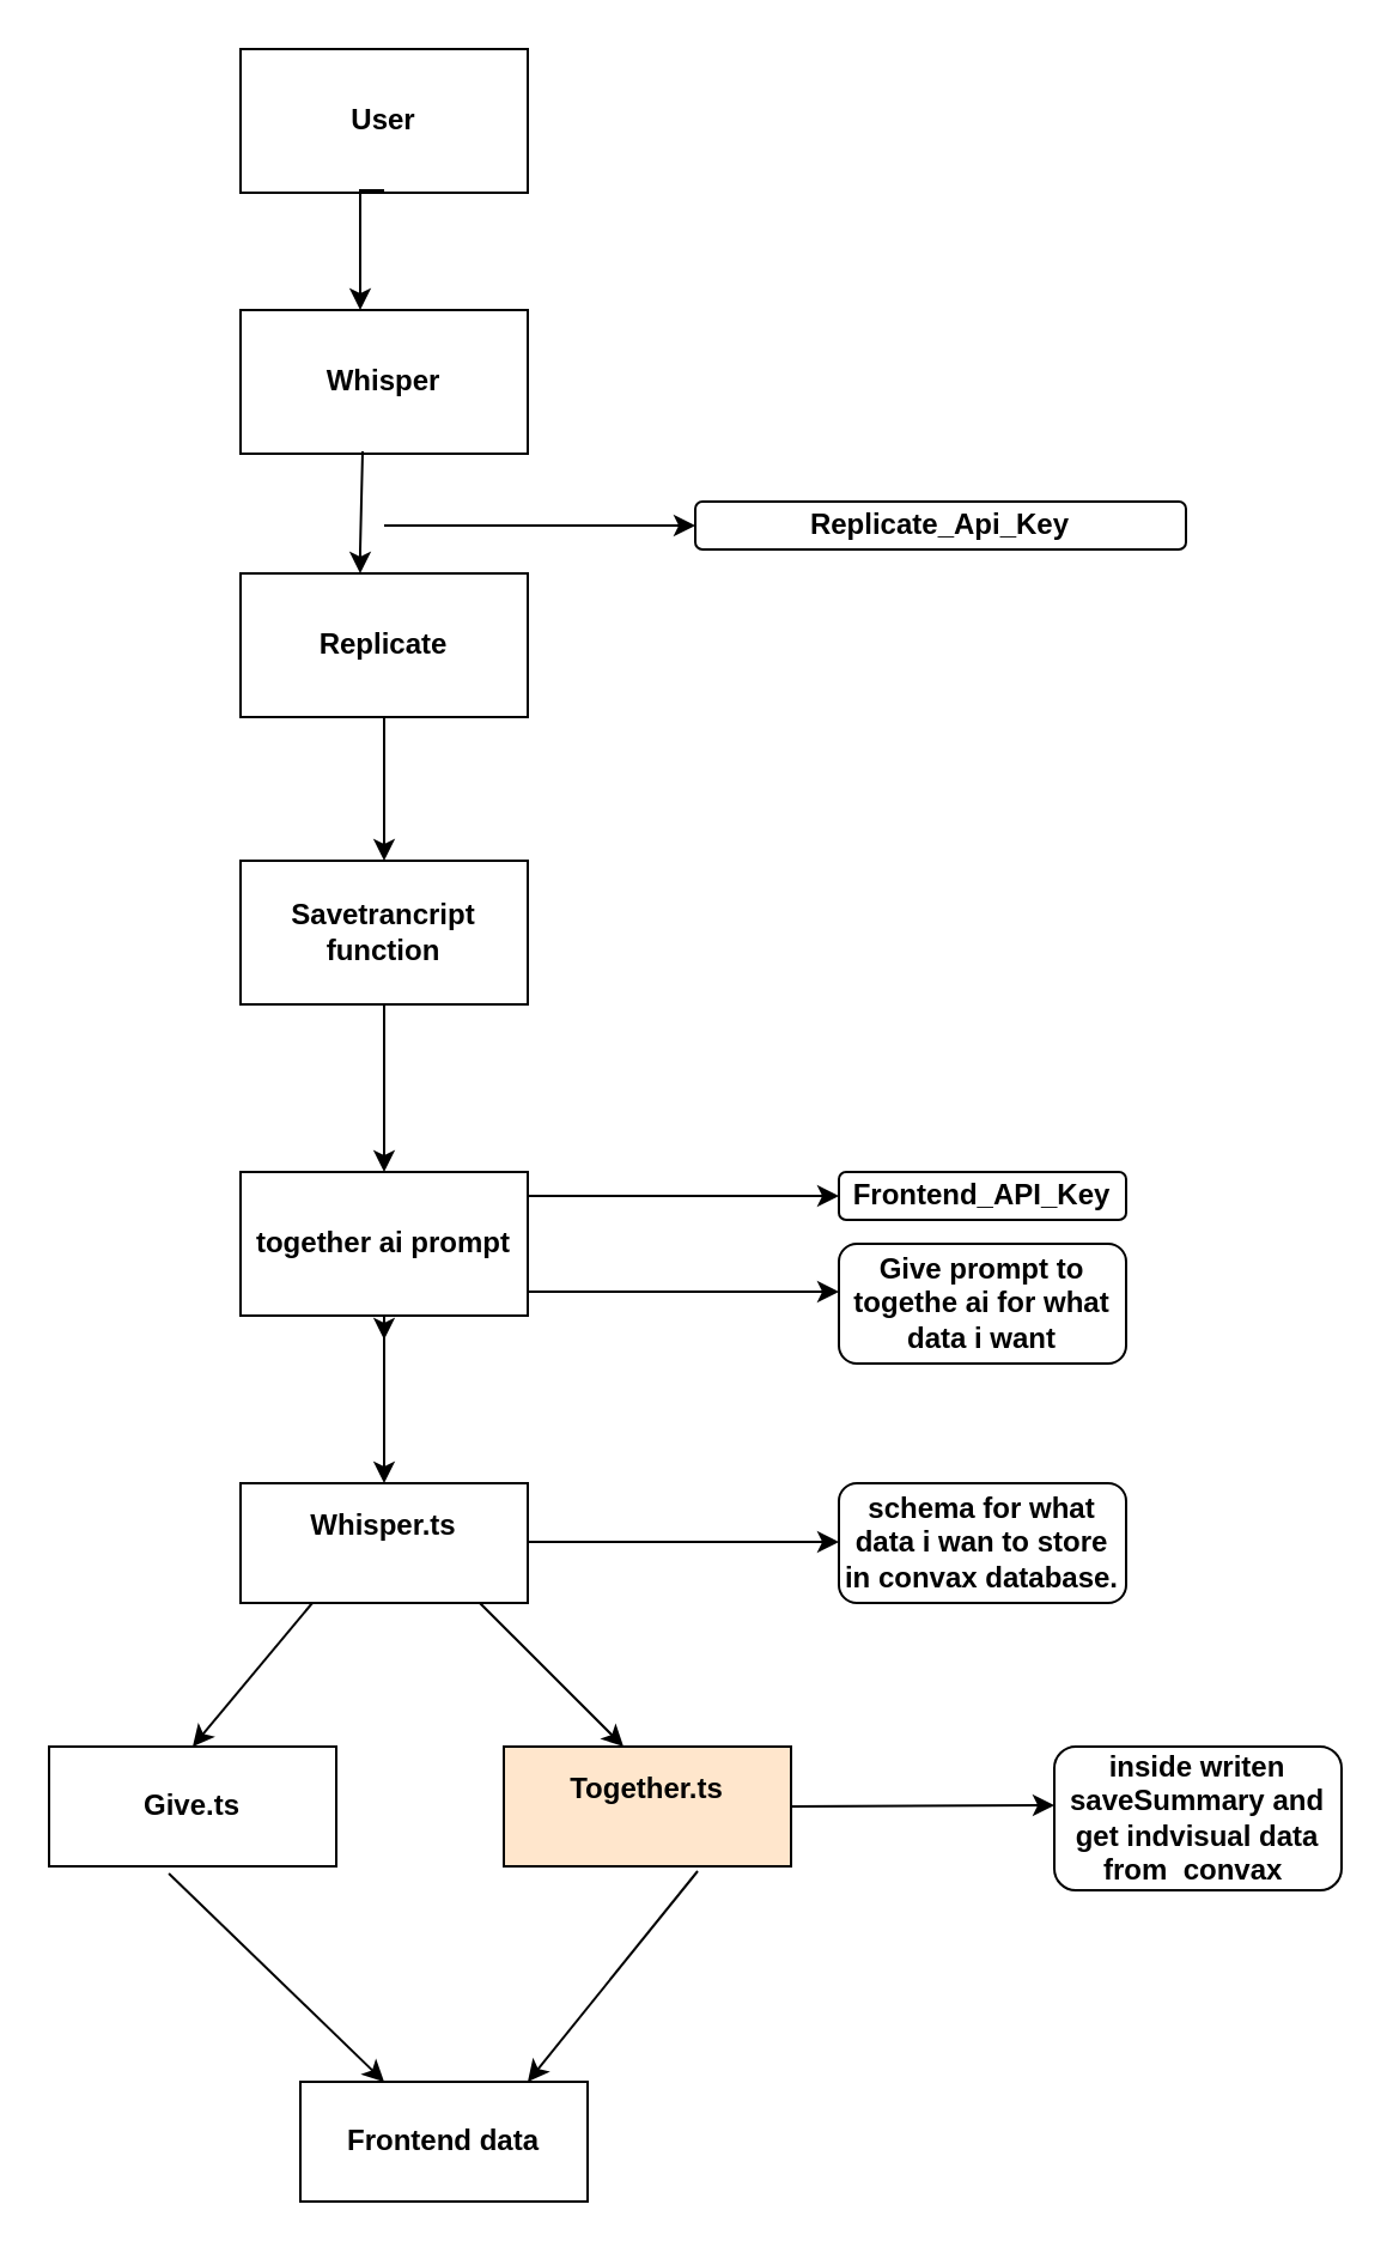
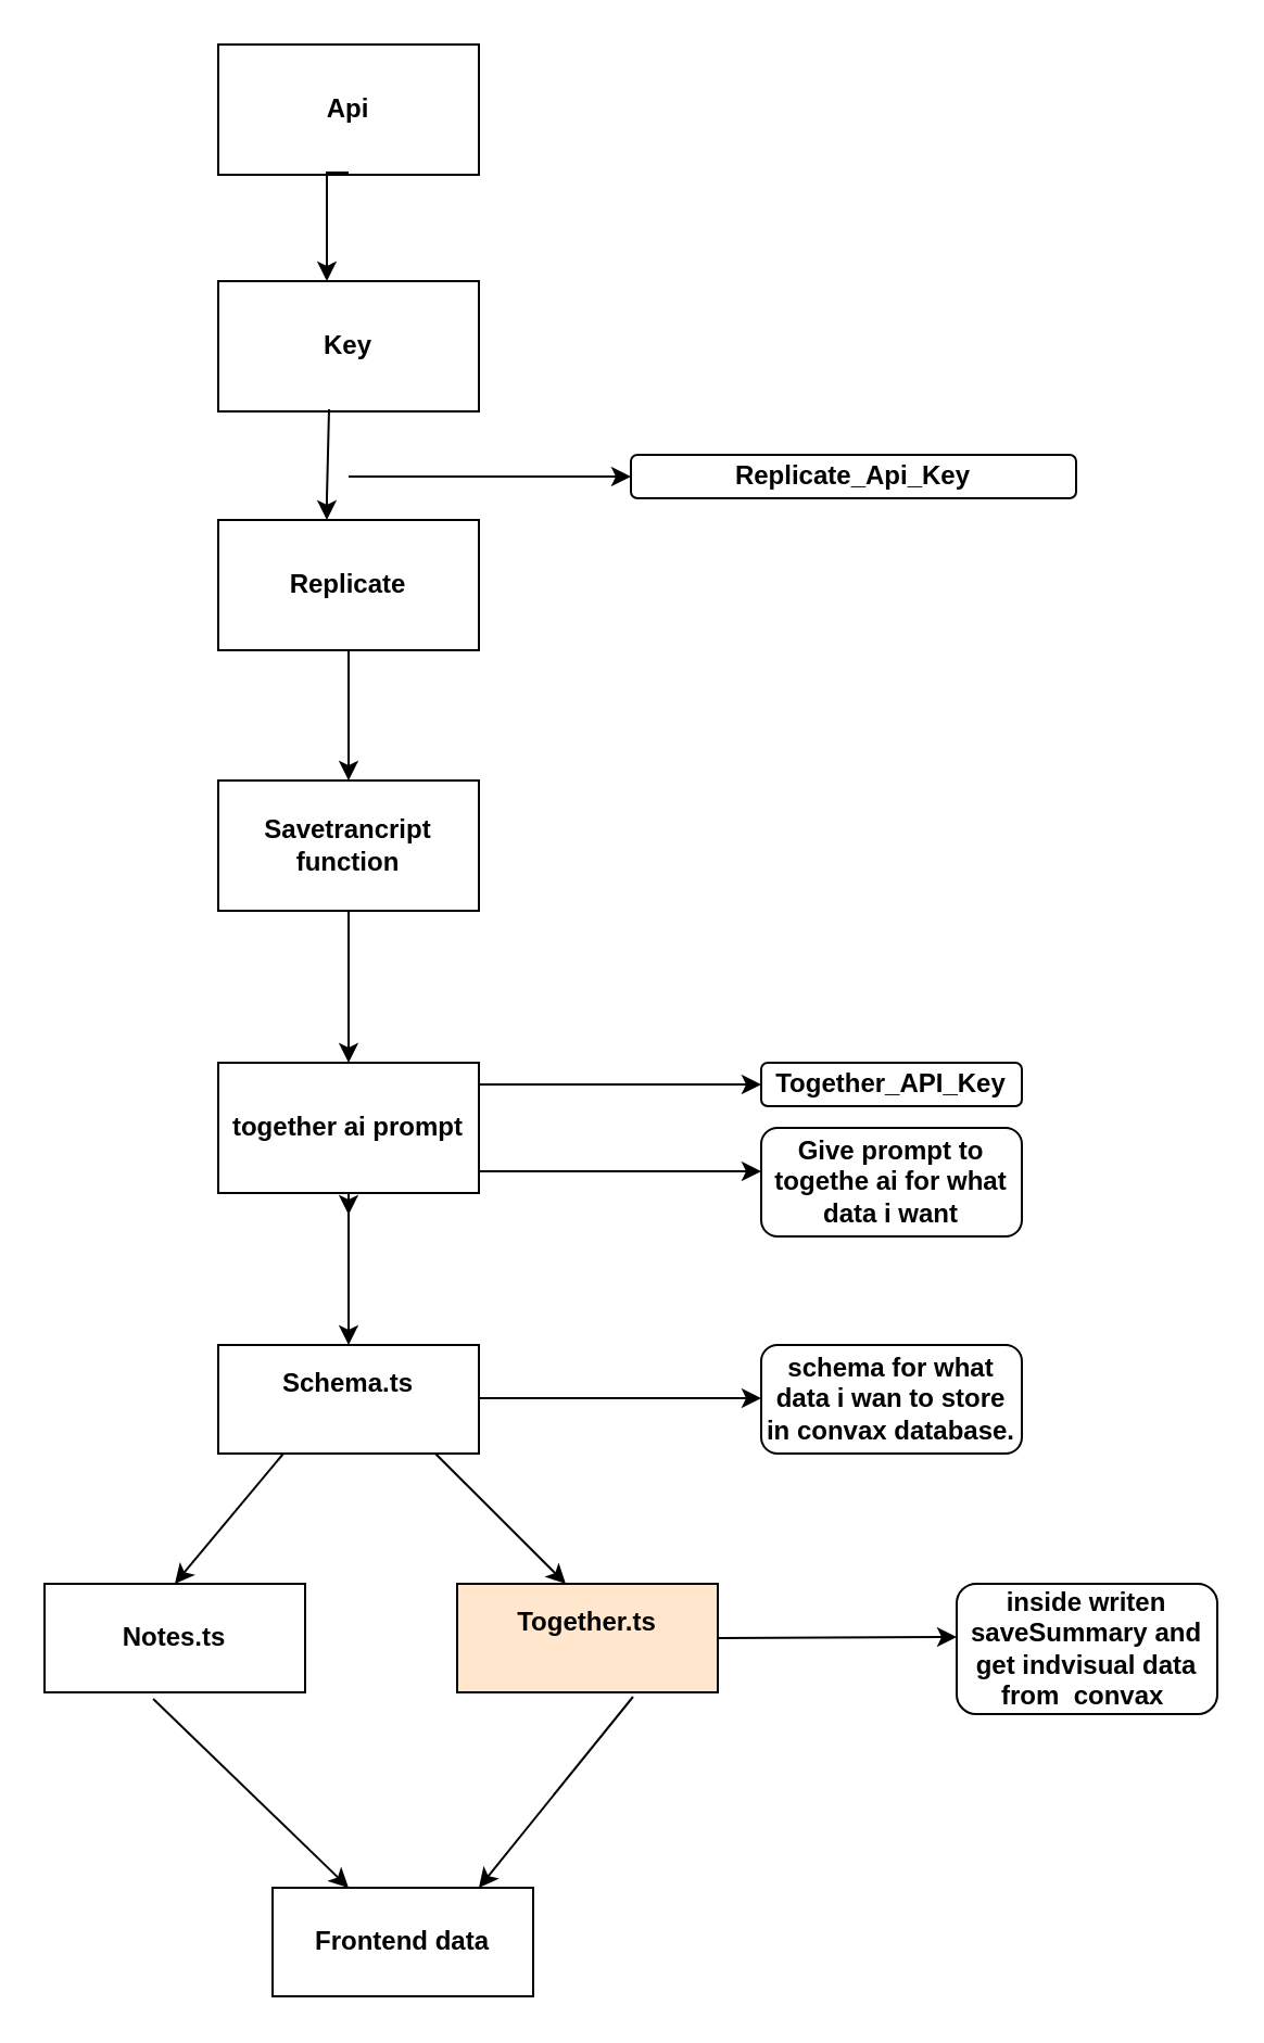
- <mxCell id="2" value="&lt;b&gt;User&lt;/b&gt;" style="whiteSpace=wrap;html=1;" parent="1" vertex="1"><mxGeometry x="100" y="20" width="120" height="60" as="geometry" /></mxCell>
+ <mxCell id="2" value="&lt;b&gt;Api&lt;/b&gt;" style="whiteSpace=wrap;html=1;" parent="1" vertex="1"><mxGeometry x="100" y="20" width="120" height="60" as="geometry" /></mxCell>
- <mxCell id="4" value="&lt;b&gt;Whisper&lt;/b&gt;" style="whiteSpace=wrap;html=1;" parent="1" vertex="1"><mxGeometry x="100" y="129" width="120" height="60" as="geometry" /></mxCell>
+ <mxCell id="4" value="&lt;b&gt;Key&lt;/b&gt;" style="whiteSpace=wrap;html=1;" parent="1" vertex="1"><mxGeometry x="100" y="129" width="120" height="60" as="geometry" /></mxCell>
- <mxCell id="24" value="&lt;b&gt;Frontend_API_Key&lt;/b&gt;" style="rounded=1;whiteSpace=wrap;html=1;" parent="1" vertex="1"><mxGeometry x="350" y="489" width="120" height="20" as="geometry" /></mxCell>
+ <mxCell id="24" value="&lt;b&gt;Together_API_Key&lt;/b&gt;" style="rounded=1;whiteSpace=wrap;html=1;" parent="1" vertex="1"><mxGeometry x="350" y="489" width="120" height="20" as="geometry" /></mxCell>
- <mxCell id="13" value="&lt;div&gt;&lt;b&gt;Whisper.ts&lt;/b&gt;&lt;/div&gt;&lt;div&gt;&lt;b&gt;&lt;br&gt;&lt;/b&gt;&lt;/div&gt;" style="whiteSpace=wrap;html=1;" parent="1" vertex="1"><mxGeometry x="100" y="619" width="120" height="50" as="geometry" /></mxCell>
+ <mxCell id="13" value="&lt;div&gt;&lt;b&gt;Schema.ts&lt;/b&gt;&lt;/div&gt;&lt;div&gt;&lt;b&gt;&lt;br&gt;&lt;/b&gt;&lt;/div&gt;" style="whiteSpace=wrap;html=1;" parent="1" vertex="1"><mxGeometry x="100" y="619" width="120" height="50" as="geometry" /></mxCell>
- <mxCell id="16" value="&lt;b&gt;Give.ts&lt;/b&gt;" style="whiteSpace=wrap;html=1;" parent="1" vertex="1"><mxGeometry x="20" y="729" width="120" height="50" as="geometry" /></mxCell>
+ <mxCell id="16" value="&lt;b&gt;Notes.ts&lt;/b&gt;" style="whiteSpace=wrap;html=1;" parent="1" vertex="1"><mxGeometry x="20" y="729" width="120" height="50" as="geometry" /></mxCell>
